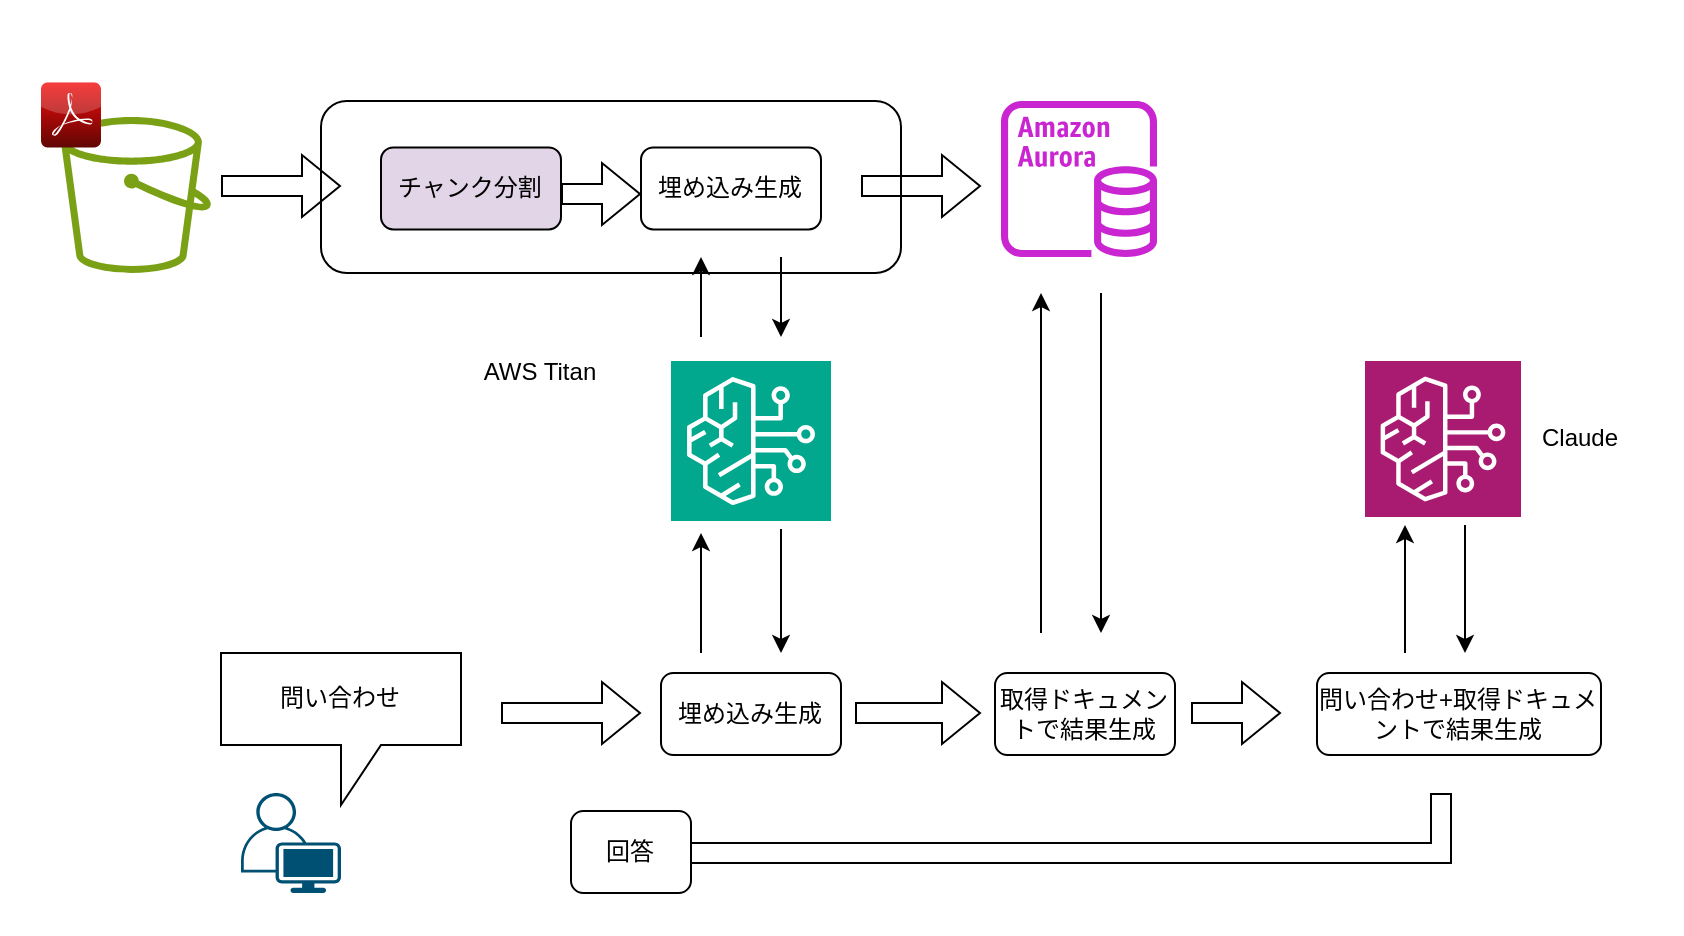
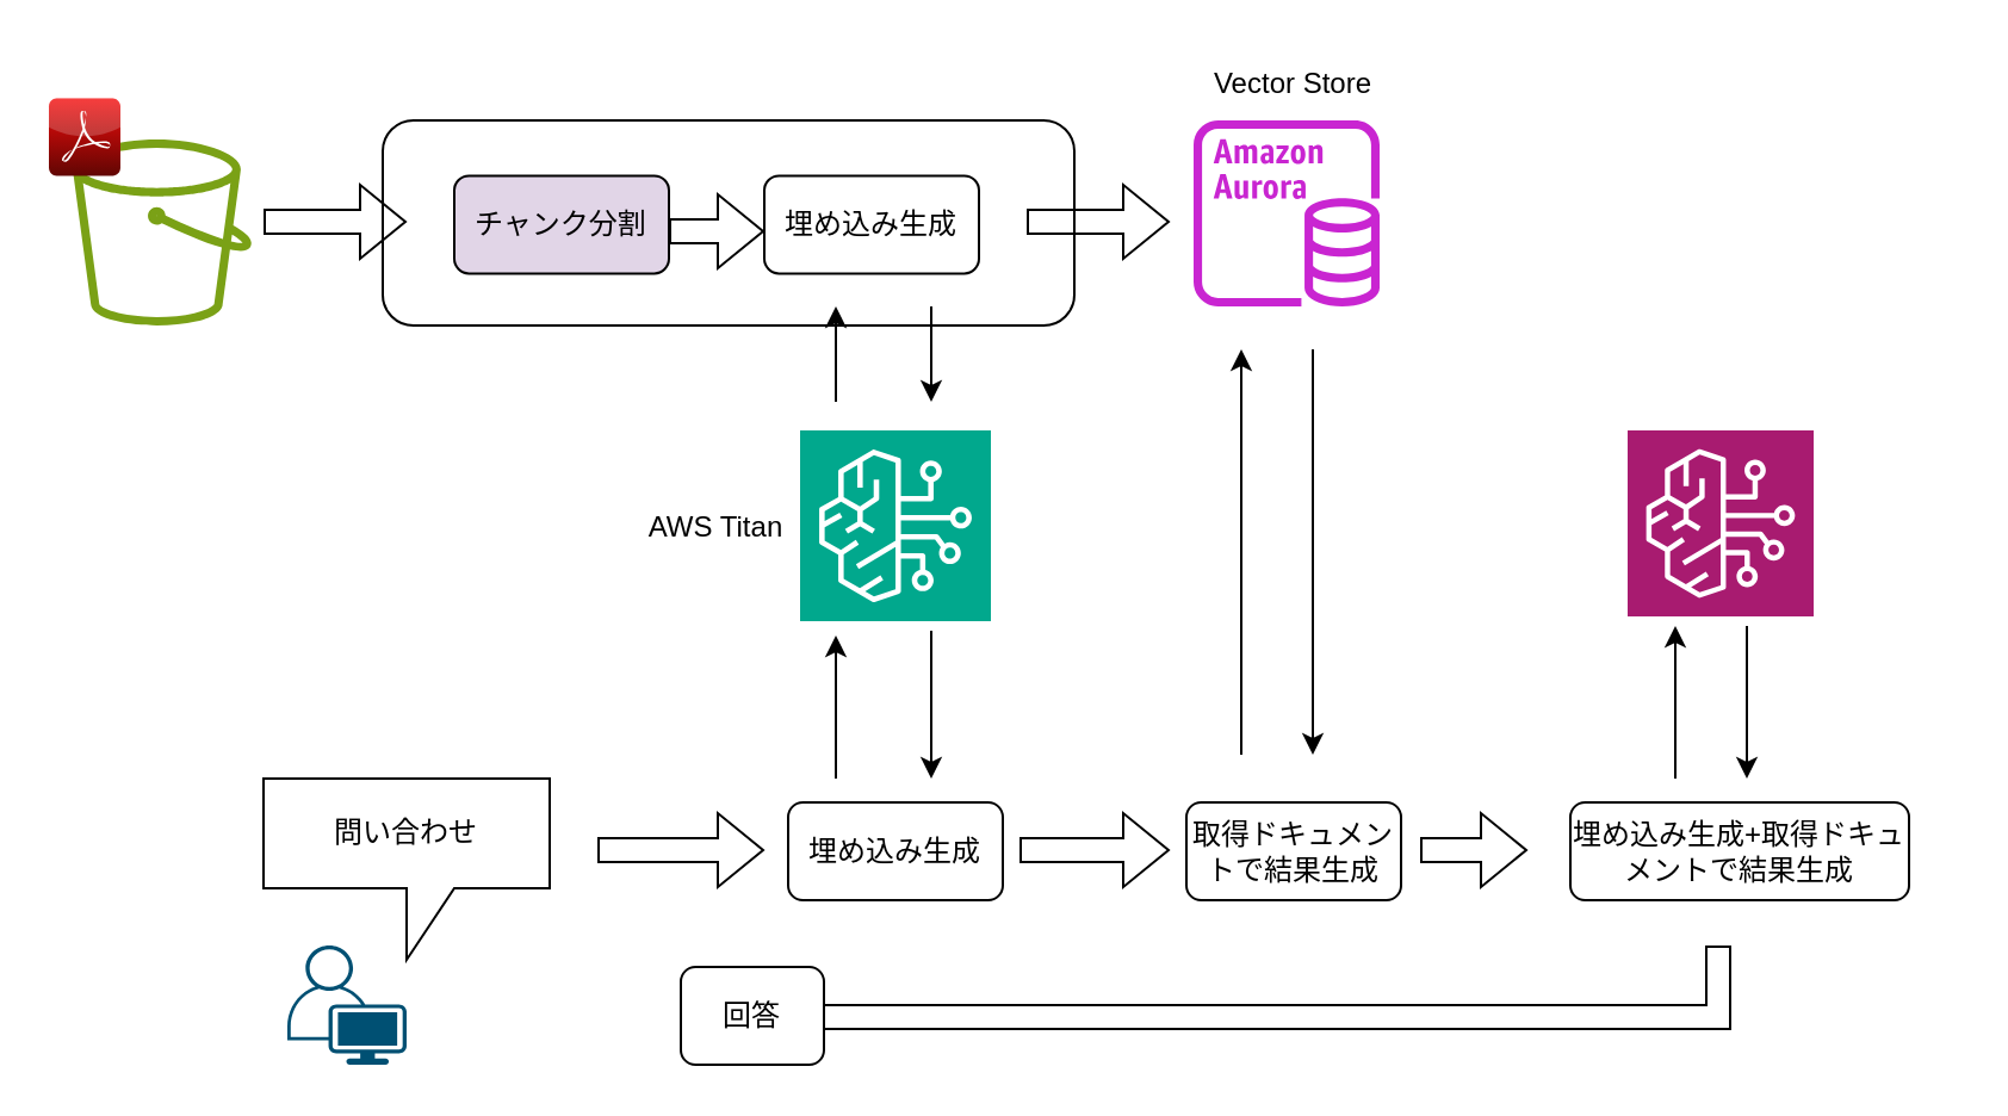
+ <mxCell id="10" value="Vector Store" style="text;html=1;align=center;verticalAlign=middle;whiteSpace=wrap;rounded=0;" parent="1" vertex="1"><mxGeometry x="500" y="20" width="84" height="30" as="geometry" /></mxCell>
- <mxCell id="8" value="AWS Titan" style="text;html=1;align=center;verticalAlign=middle;whiteSpace=wrap;rounded=0;" parent="1" vertex="1"><mxGeometry x="240" y="171" width="60" height="30" as="geometry" /></mxCell>
+ <mxCell id="8" value="AWS Titan" style="text;html=1;align=center;verticalAlign=middle;whiteSpace=wrap;rounded=0;" parent="1" vertex="1"><mxGeometry x="270" y="206" width="60" height="30" as="geometry" /></mxCell>
- <mxCell id="26" value="Claude" style="text;html=1;align=center;verticalAlign=middle;whiteSpace=wrap;rounded=0;" parent="1" vertex="1"><mxGeometry x="760" y="204" width="60" height="30" as="geometry" /></mxCell>
- <mxCell id="27" value="問い合わせ+取得ドキュメントで結果生成" style="rounded=1;whiteSpace=wrap;html=1;" parent="1" vertex="1"><mxGeometry x="658" y="336" width="142" height="41" as="geometry" /></mxCell>
+ <mxCell id="27" value="埋め込み生成+取得ドキュメントで結果生成" style="rounded=1;whiteSpace=wrap;html=1;" parent="1" vertex="1"><mxGeometry x="658" y="336" width="142" height="41" as="geometry" /></mxCell>
